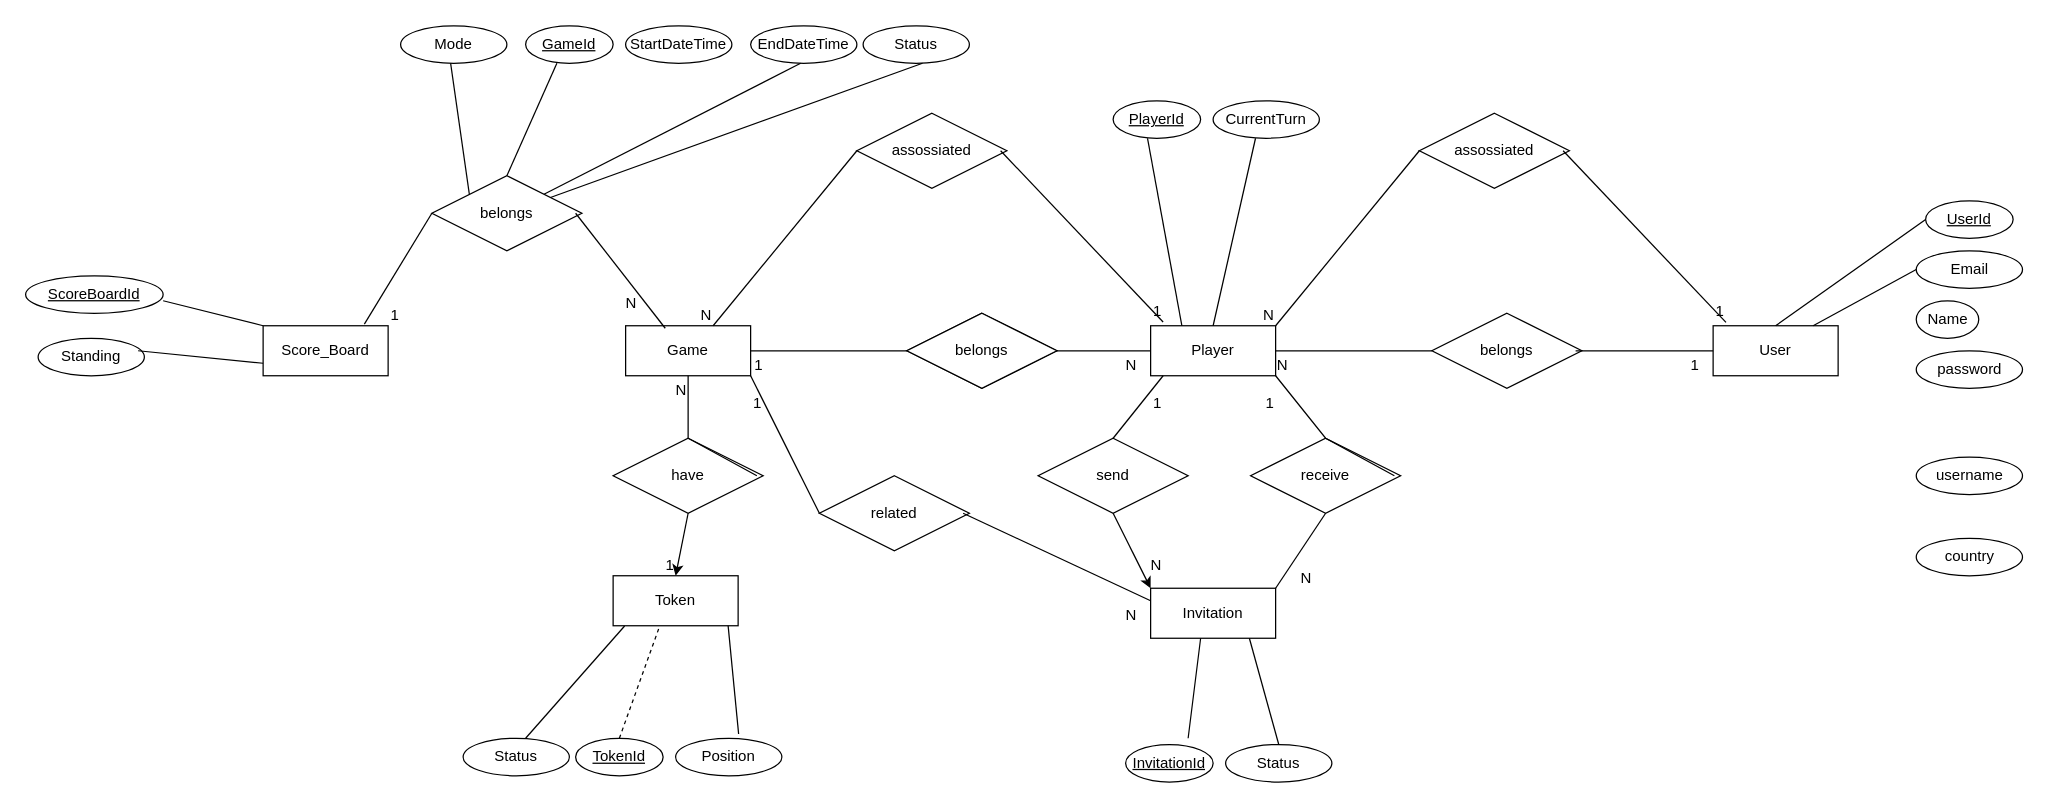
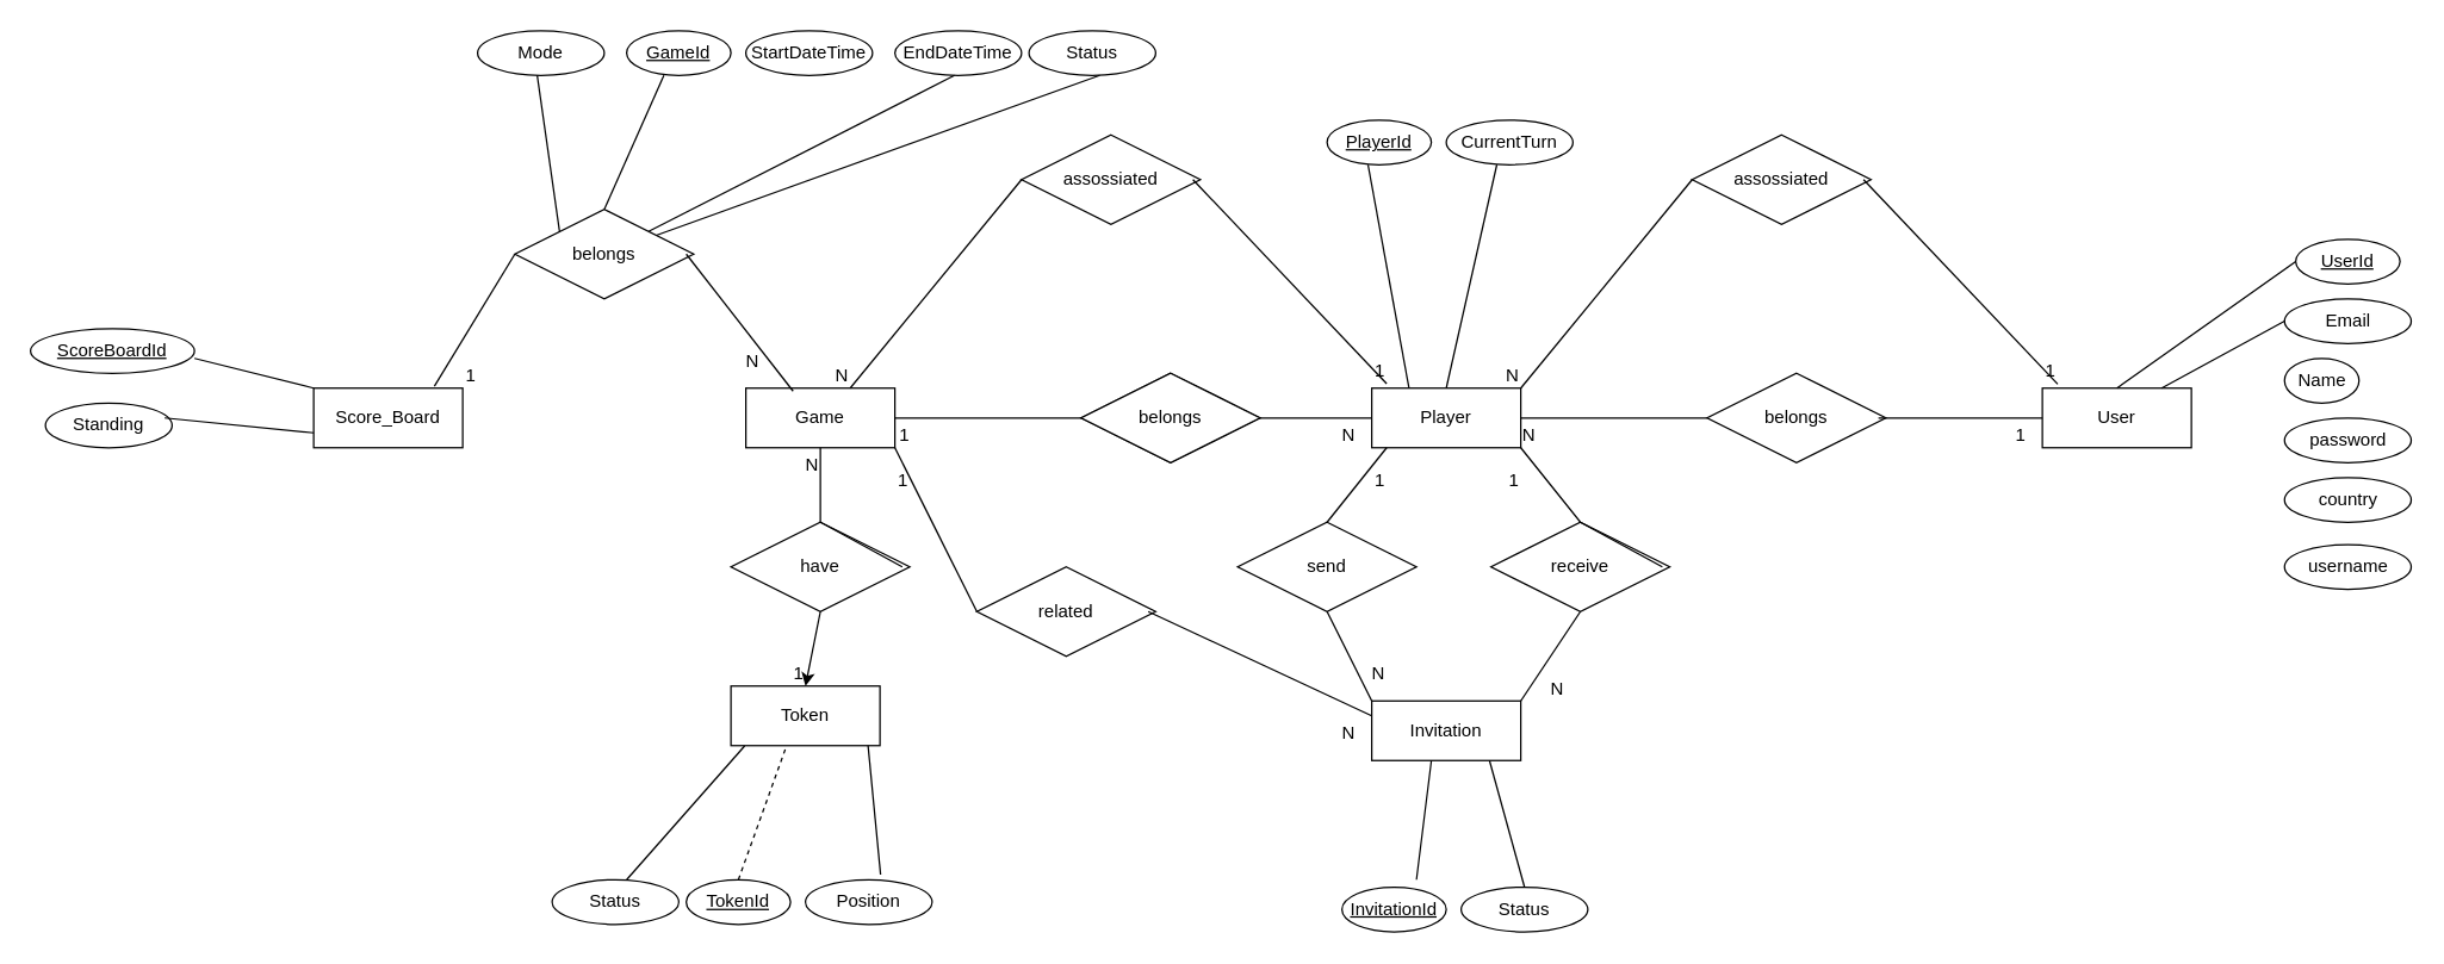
- <mxCell id="63" value="country" style="ellipse;whiteSpace=wrap;html=1;align=center;" vertex="1" parent="1"><mxGeometry x="1532.5" y="430" width="85" height="30" as="geometry" /></mxCell>
+ <mxCell id="63" value="country" style="ellipse;whiteSpace=wrap;html=1;align=center;" vertex="1" parent="1"><mxGeometry x="1532.5" y="320" width="85" height="30" as="geometry" /></mxCell>
- <mxCell id="36" value="" style="endArrow=classic;html=1;rounded=0;exitX=0.5;exitY=1;exitDx=0;exitDy=0;entryX=0;entryY=0;entryDx=0;entryDy=0;" parent="1" source="33" target="3" edge="1"><mxGeometry relative="1" as="geometry"><mxPoint x="595" y="520" as="sourcePoint" /><mxPoint x="920" y="460" as="targetPoint" /></mxGeometry></mxCell>
+ <mxCell id="36" value="" style="endArrow=none;html=1;rounded=0;exitX=0.5;exitY=1;exitDx=0;exitDy=0;entryX=0;entryY=0;entryDx=0;entryDy=0;" parent="1" source="33" target="3" edge="1"><mxGeometry relative="1" as="geometry"><mxPoint x="595" y="520" as="sourcePoint" /><mxPoint x="920" y="460" as="targetPoint" /></mxGeometry></mxCell>
